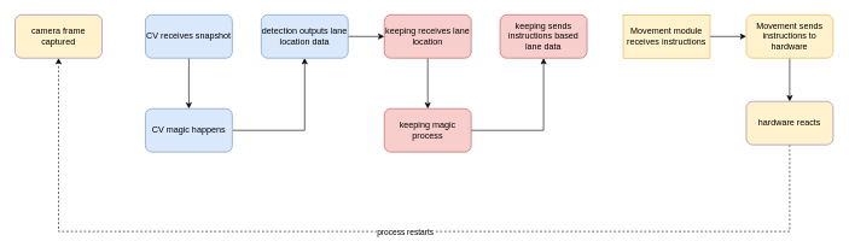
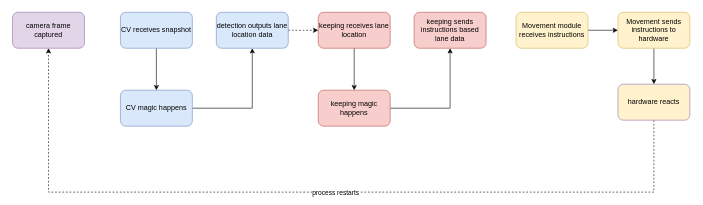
- <mxCell id="2" value="camera frame captured" style="rounded=1;whiteSpace=wrap;html=1;fillColor=#fff2cc;strokeColor=#9673a6;" parent="1" vertex="1"><mxGeometry x="20" y="20" width="120" height="60" as="geometry" /></mxCell>
+ <mxCell id="2" value="camera frame captured" style="rounded=1;whiteSpace=wrap;html=1;fillColor=#e1d5e7;strokeColor=#9673a6;" parent="1" vertex="1"><mxGeometry x="20" y="20" width="120" height="60" as="geometry" /></mxCell>
- <mxCell id="7" value="" style="edgeStyle=orthogonalEdgeStyle;rounded=0;orthogonalLoop=1;jettySize=auto;html=1;" parent="1" source="8" target="10" edge="1"><mxGeometry relative="1" as="geometry" /></mxCell>
+ <mxCell id="7" value="" style="edgeStyle=orthogonalEdgeStyle;rounded=0;orthogonalLoop=1;jettySize=auto;html=1;dashed=1;" parent="1" source="8" target="10" edge="1"><mxGeometry relative="1" as="geometry" /></mxCell>
- <mxCell id="15" value="Movement module receives instructions" style="whiteSpace=wrap;html=1;fillColor=#fff2cc;strokeColor=#d6b656;rounded=0;" parent="1" vertex="1"><mxGeometry x="860" y="20" width="120" height="60" as="geometry" /></mxCell>
+ <mxCell id="15" value="Movement module receives instructions" style="whiteSpace=wrap;html=1;fillColor=#fff2cc;strokeColor=#d6b656;rounded=1;" parent="1" vertex="1"><mxGeometry x="860" y="20" width="120" height="60" as="geometry" /></mxCell>
- <mxCell id="12" value="keeping magic process" style="whiteSpace=wrap;html=1;rounded=1;fillColor=#f8cecc;strokeColor=#b85450;" parent="1" vertex="1"><mxGeometry x="530" y="150" width="120" height="60" as="geometry" /></mxCell>
+ <mxCell id="12" value="keeping magic happens" style="whiteSpace=wrap;html=1;rounded=1;fillColor=#f8cecc;strokeColor=#b85450;" parent="1" vertex="1"><mxGeometry x="530" y="150" width="120" height="60" as="geometry" /></mxCell>
